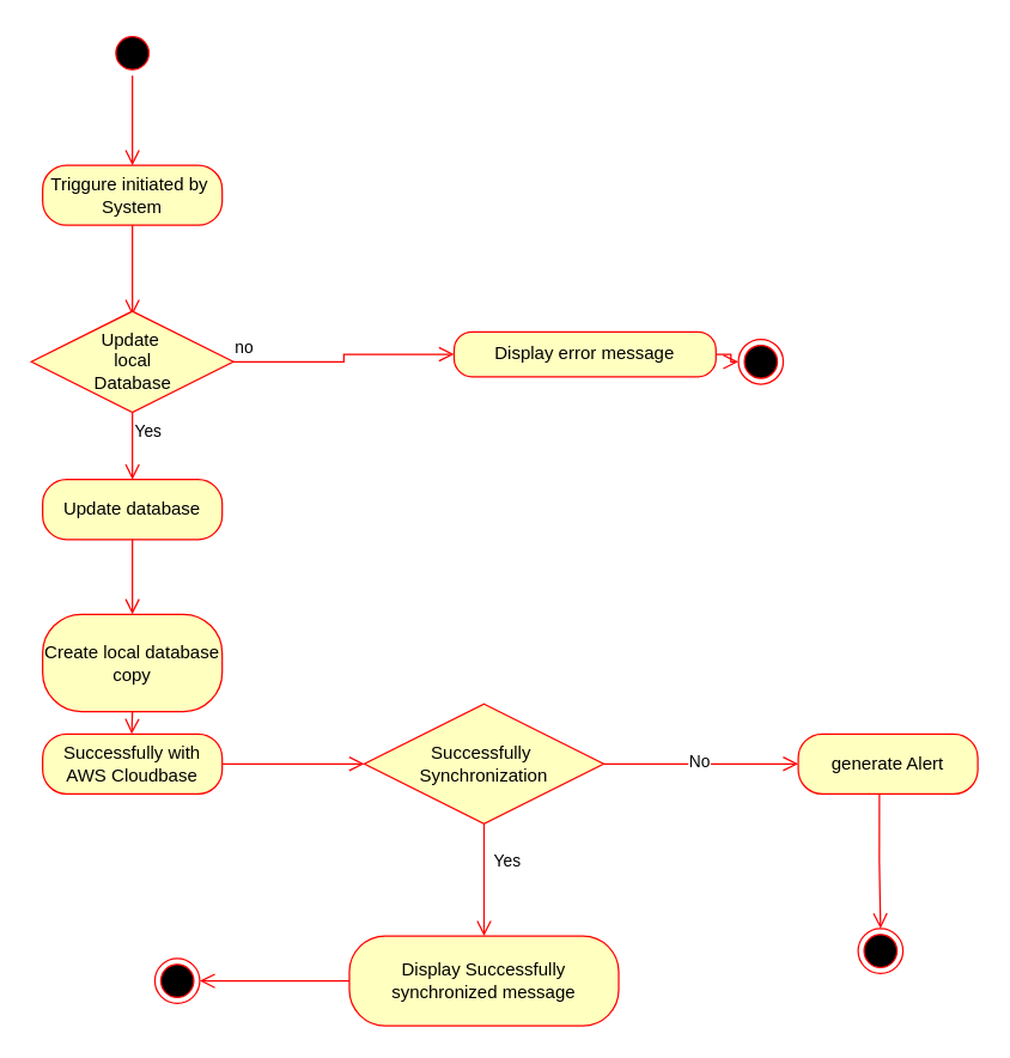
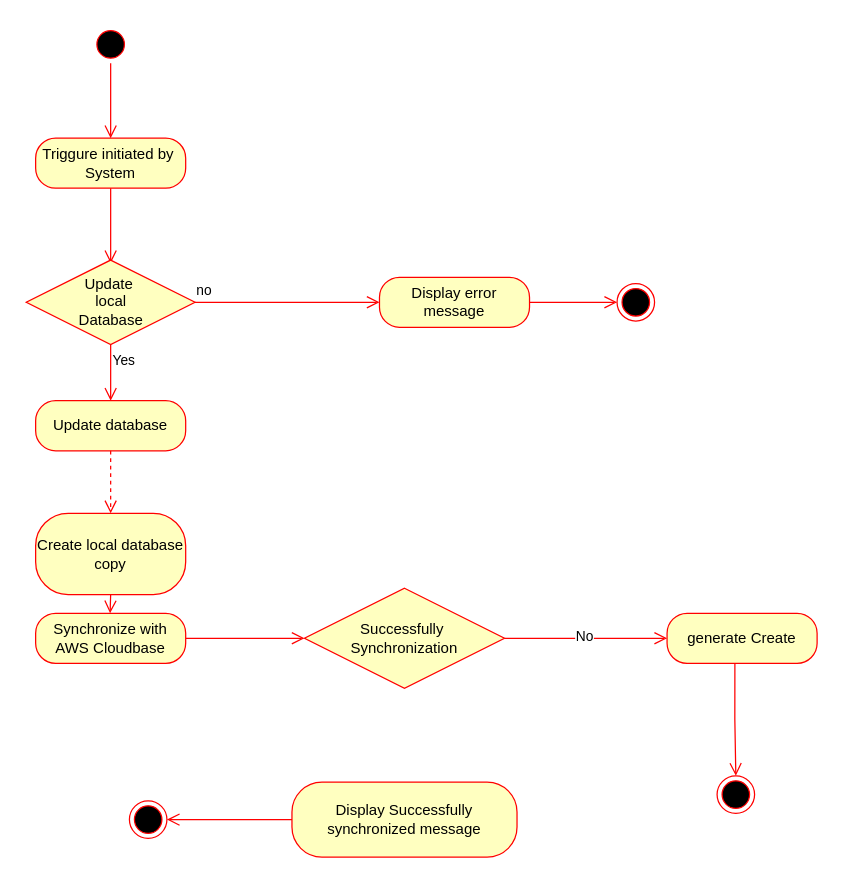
- <mxCell id="18" value="Display error message" style="rounded=1;whiteSpace=wrap;html=1;arcSize=40;fontColor=#000000;fillColor=#ffffc0;strokeColor=#ff0000;" parent="1" vertex="1"><mxGeometry x="303" y="221.25" width="175" height="30" as="geometry" /></mxCell>
+ <mxCell id="18" value="Display error message" style="rounded=1;whiteSpace=wrap;html=1;arcSize=40;fontColor=#000000;fillColor=#ffffc0;strokeColor=#ff0000;" parent="1" vertex="1"><mxGeometry x="303" y="221.25" width="120" height="40" as="geometry" /></mxCell>
- <mxCell id="10" value="" style="edgeStyle=orthogonalEdgeStyle;html=1;verticalAlign=bottom;endArrow=open;endSize=8;strokeColor=#ff0000;rounded=0;entryX=0.5;entryY=0;entryDx=0;entryDy=0;" parent="1" source="9" edge="1" target="23"><mxGeometry relative="1" as="geometry"><mxPoint x="88" y="420" as="targetPoint" /></mxGeometry></mxCell>
+ <mxCell id="10" value="" style="edgeStyle=orthogonalEdgeStyle;html=1;verticalAlign=bottom;endArrow=open;endSize=8;strokeColor=#ff0000;rounded=0;entryX=0.5;entryY=0;entryDx=0;entryDy=0;dashed=1;" parent="1" source="9" edge="1" target="23"><mxGeometry relative="1" as="geometry"><mxPoint x="88" y="420" as="targetPoint" /></mxGeometry></mxCell>
- <mxCell id="24" value="Successfully with AWS Cloudbase" style="rounded=1;whiteSpace=wrap;html=1;arcSize=40;fontColor=#000000;fillColor=#ffffc0;strokeColor=#ff0000;" vertex="1" parent="1"><mxGeometry x="28" y="490" width="120" height="40" as="geometry" /></mxCell>
+ <mxCell id="24" value="Synchronize with AWS Cloudbase" style="rounded=1;whiteSpace=wrap;html=1;arcSize=40;fontColor=#000000;fillColor=#ffffc0;strokeColor=#ff0000;" vertex="1" parent="1"><mxGeometry x="28" y="490" width="120" height="40" as="geometry" /></mxCell>
- <mxCell id="13" value="generate Alert" style="rounded=1;whiteSpace=wrap;html=1;arcSize=40;fontColor=#000000;fillColor=#ffffc0;strokeColor=#ff0000;" parent="1" vertex="1"><mxGeometry x="533" y="490" width="120" height="40" as="geometry" /></mxCell>
+ <mxCell id="13" value="generate Create" style="rounded=1;whiteSpace=wrap;html=1;arcSize=40;fontColor=#000000;fillColor=#ffffc0;strokeColor=#ff0000;" parent="1" vertex="1"><mxGeometry x="533" y="490" width="120" height="40" as="geometry" /></mxCell>
- <mxCell id="25" value="Yes" style="edgeStyle=orthogonalEdgeStyle;html=1;align=left;verticalAlign=top;endArrow=open;endSize=8;strokeColor=#ff0000;rounded=0;entryX=0.5;entryY=0;entryDx=0;entryDy=0;exitX=0.5;exitY=1;exitDx=0;exitDy=0;" edge="1" parent="1" source="11" target="19"><mxGeometry x="-0.68" y="5" relative="1" as="geometry"><mxPoint x="98" y="619" as="targetPoint" /><mxPoint as="offset" /><mxPoint x="98" y="589" as="sourcePoint" /></mxGeometry></mxCell>
